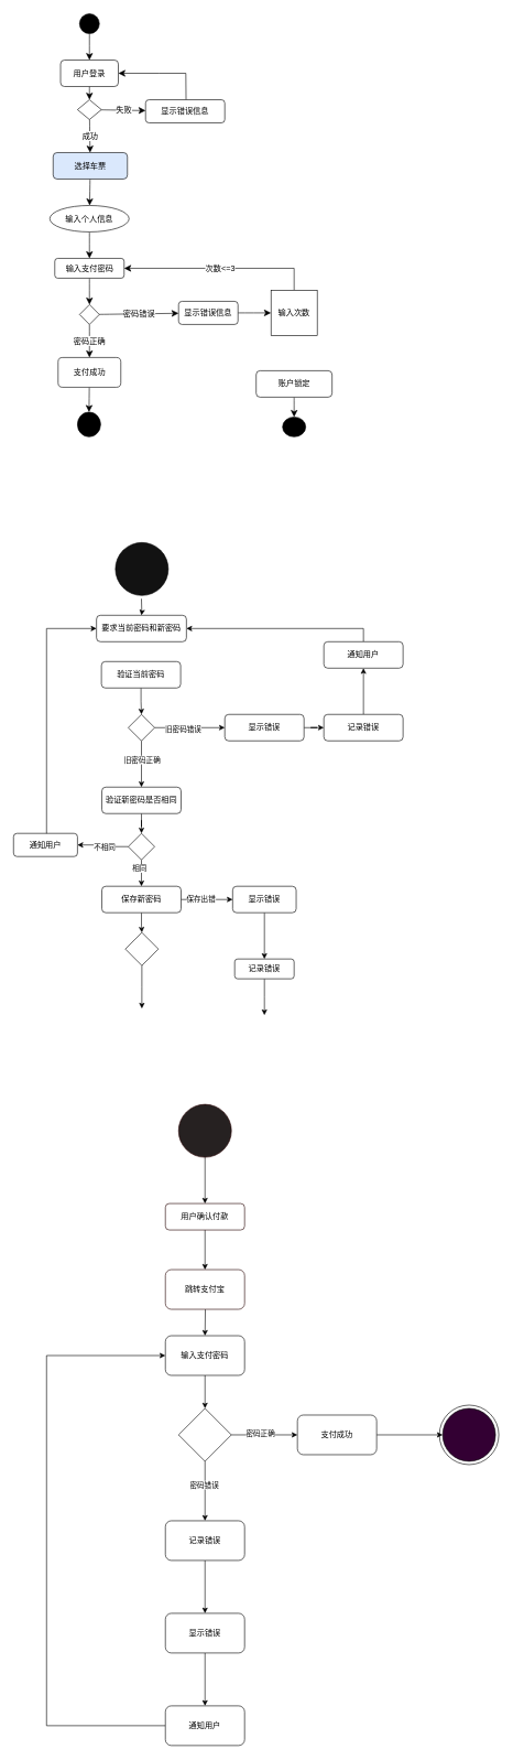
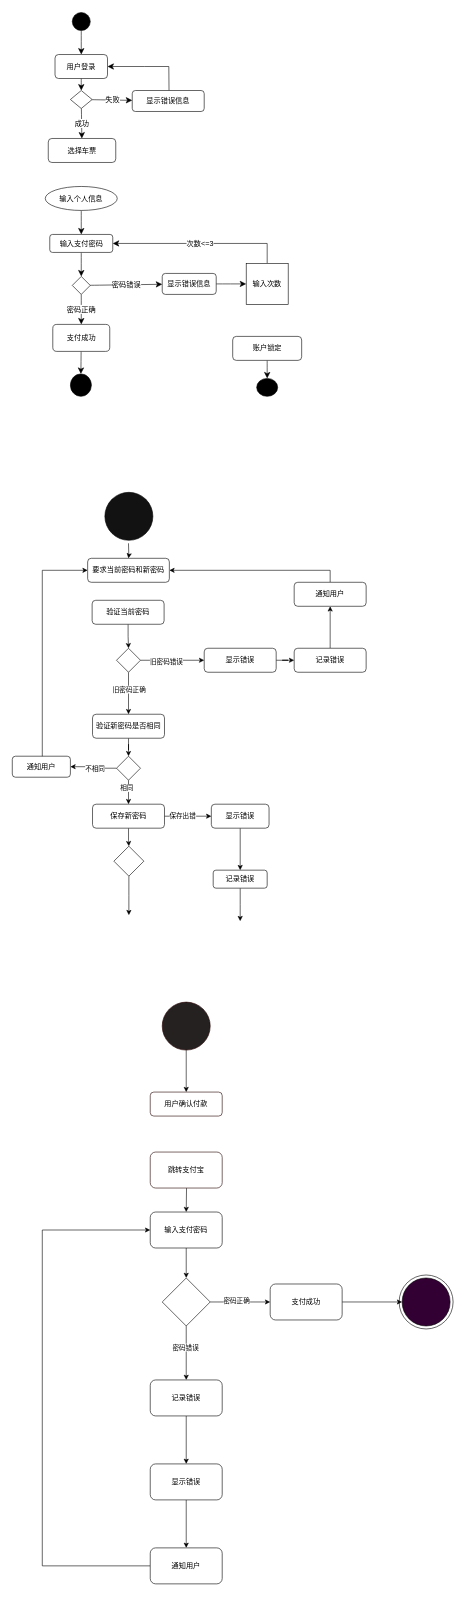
- <mxCell id="22" value="选择车票" style="rounded=1;whiteSpace=wrap;html=1;fillColor=#dae8fc;" parent="1" vertex="1"><mxGeometry x="80" y="230" width="112.5" height="40" as="geometry" /></mxCell>
+ <mxCell id="22" value="选择车票" style="rounded=1;whiteSpace=wrap;html=1;" parent="1" vertex="1"><mxGeometry x="80" y="230" width="112.5" height="40" as="geometry" /></mxCell>
- <mxCell id="21" value="" style="edgeStyle=none;curved=1;rounded=0;orthogonalLoop=1;jettySize=auto;html=1;fontSize=12;startSize=8;endSize=8;" parent="1" source="22" target="24" edge="1"><mxGeometry relative="1" as="geometry" /></mxCell>
- <mxCell id="85" value="" style="edgeStyle=orthogonalEdgeStyle;rounded=0;orthogonalLoop=1;jettySize=auto;html=1;" edge="1" parent="1" source="86" target="87"><mxGeometry relative="1" as="geometry" /></mxCell>
